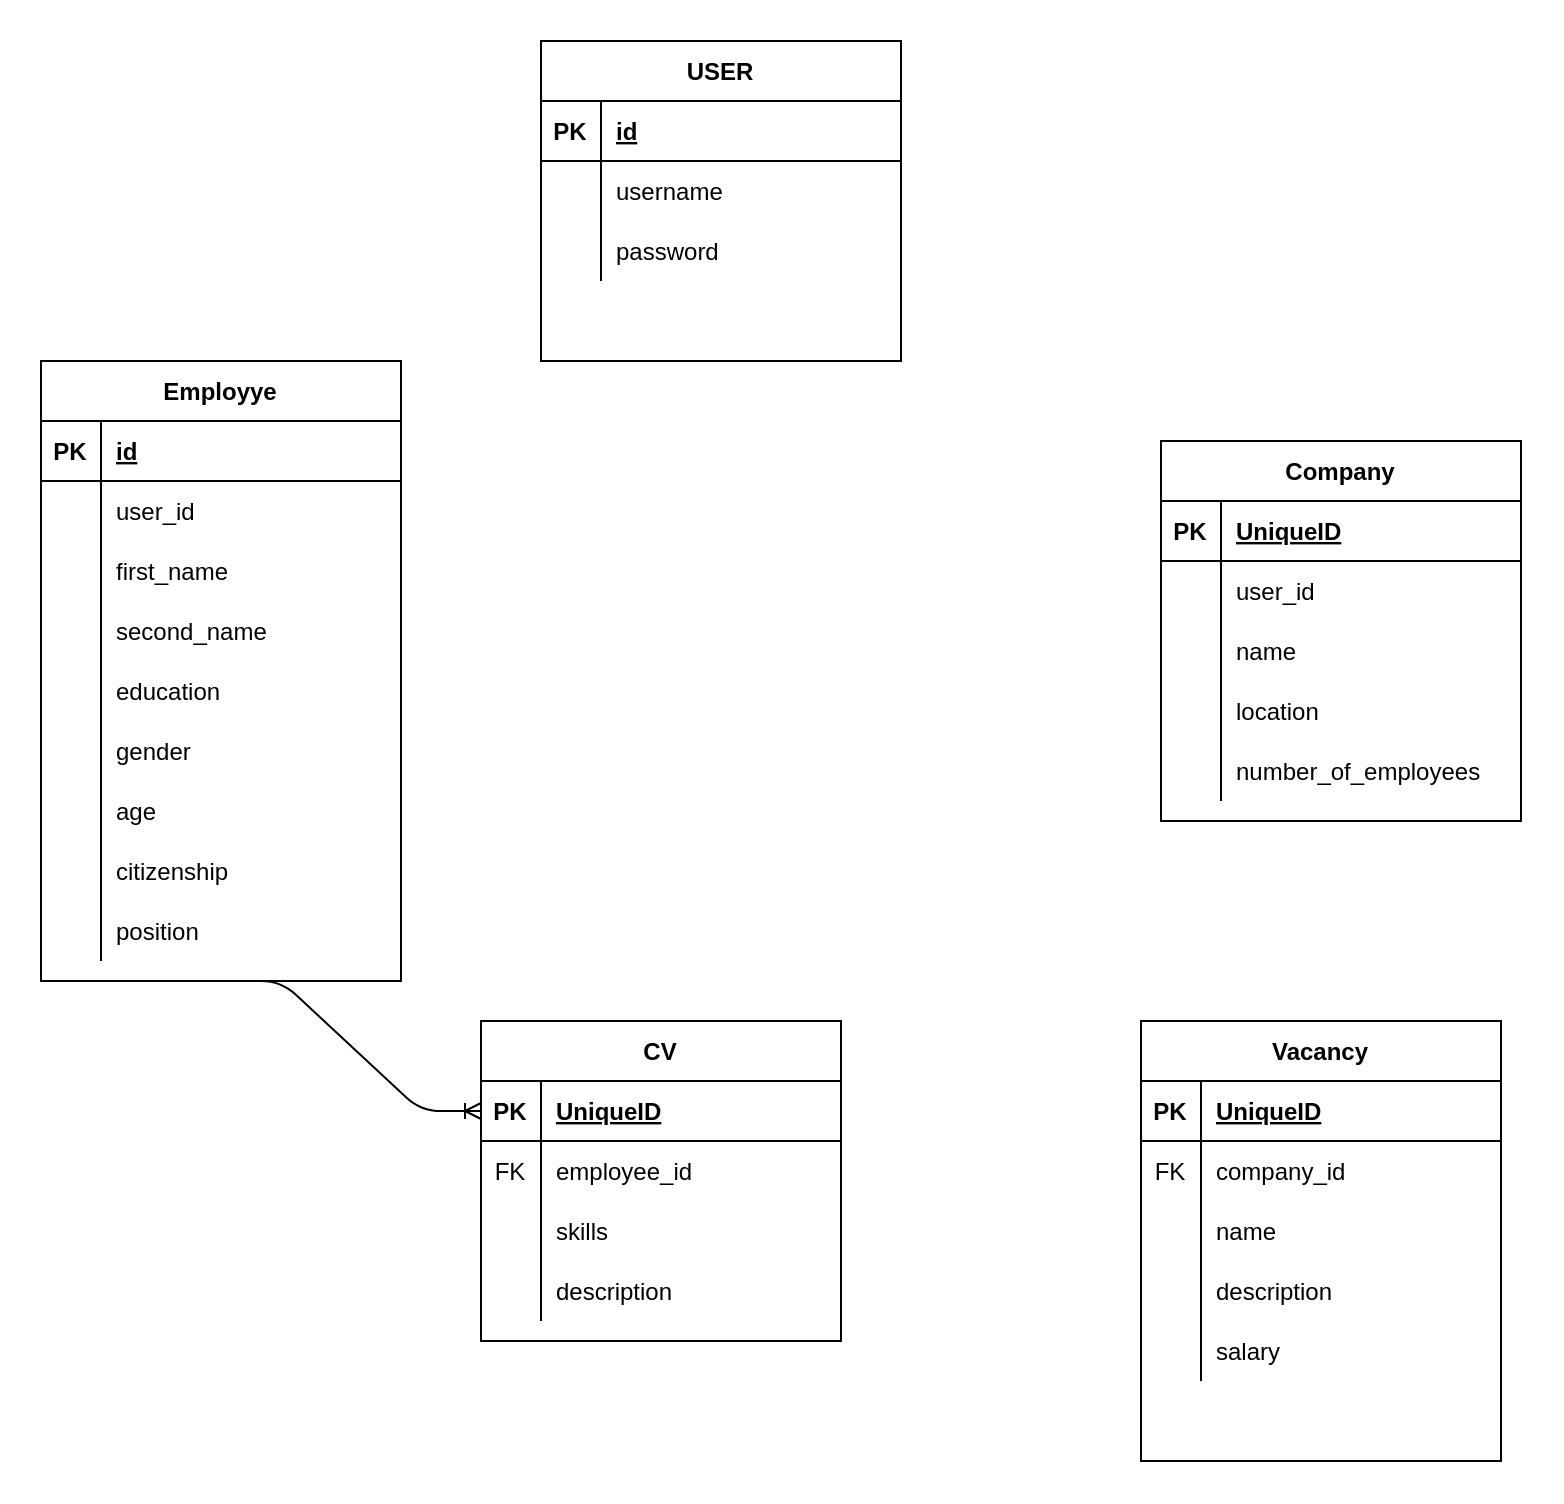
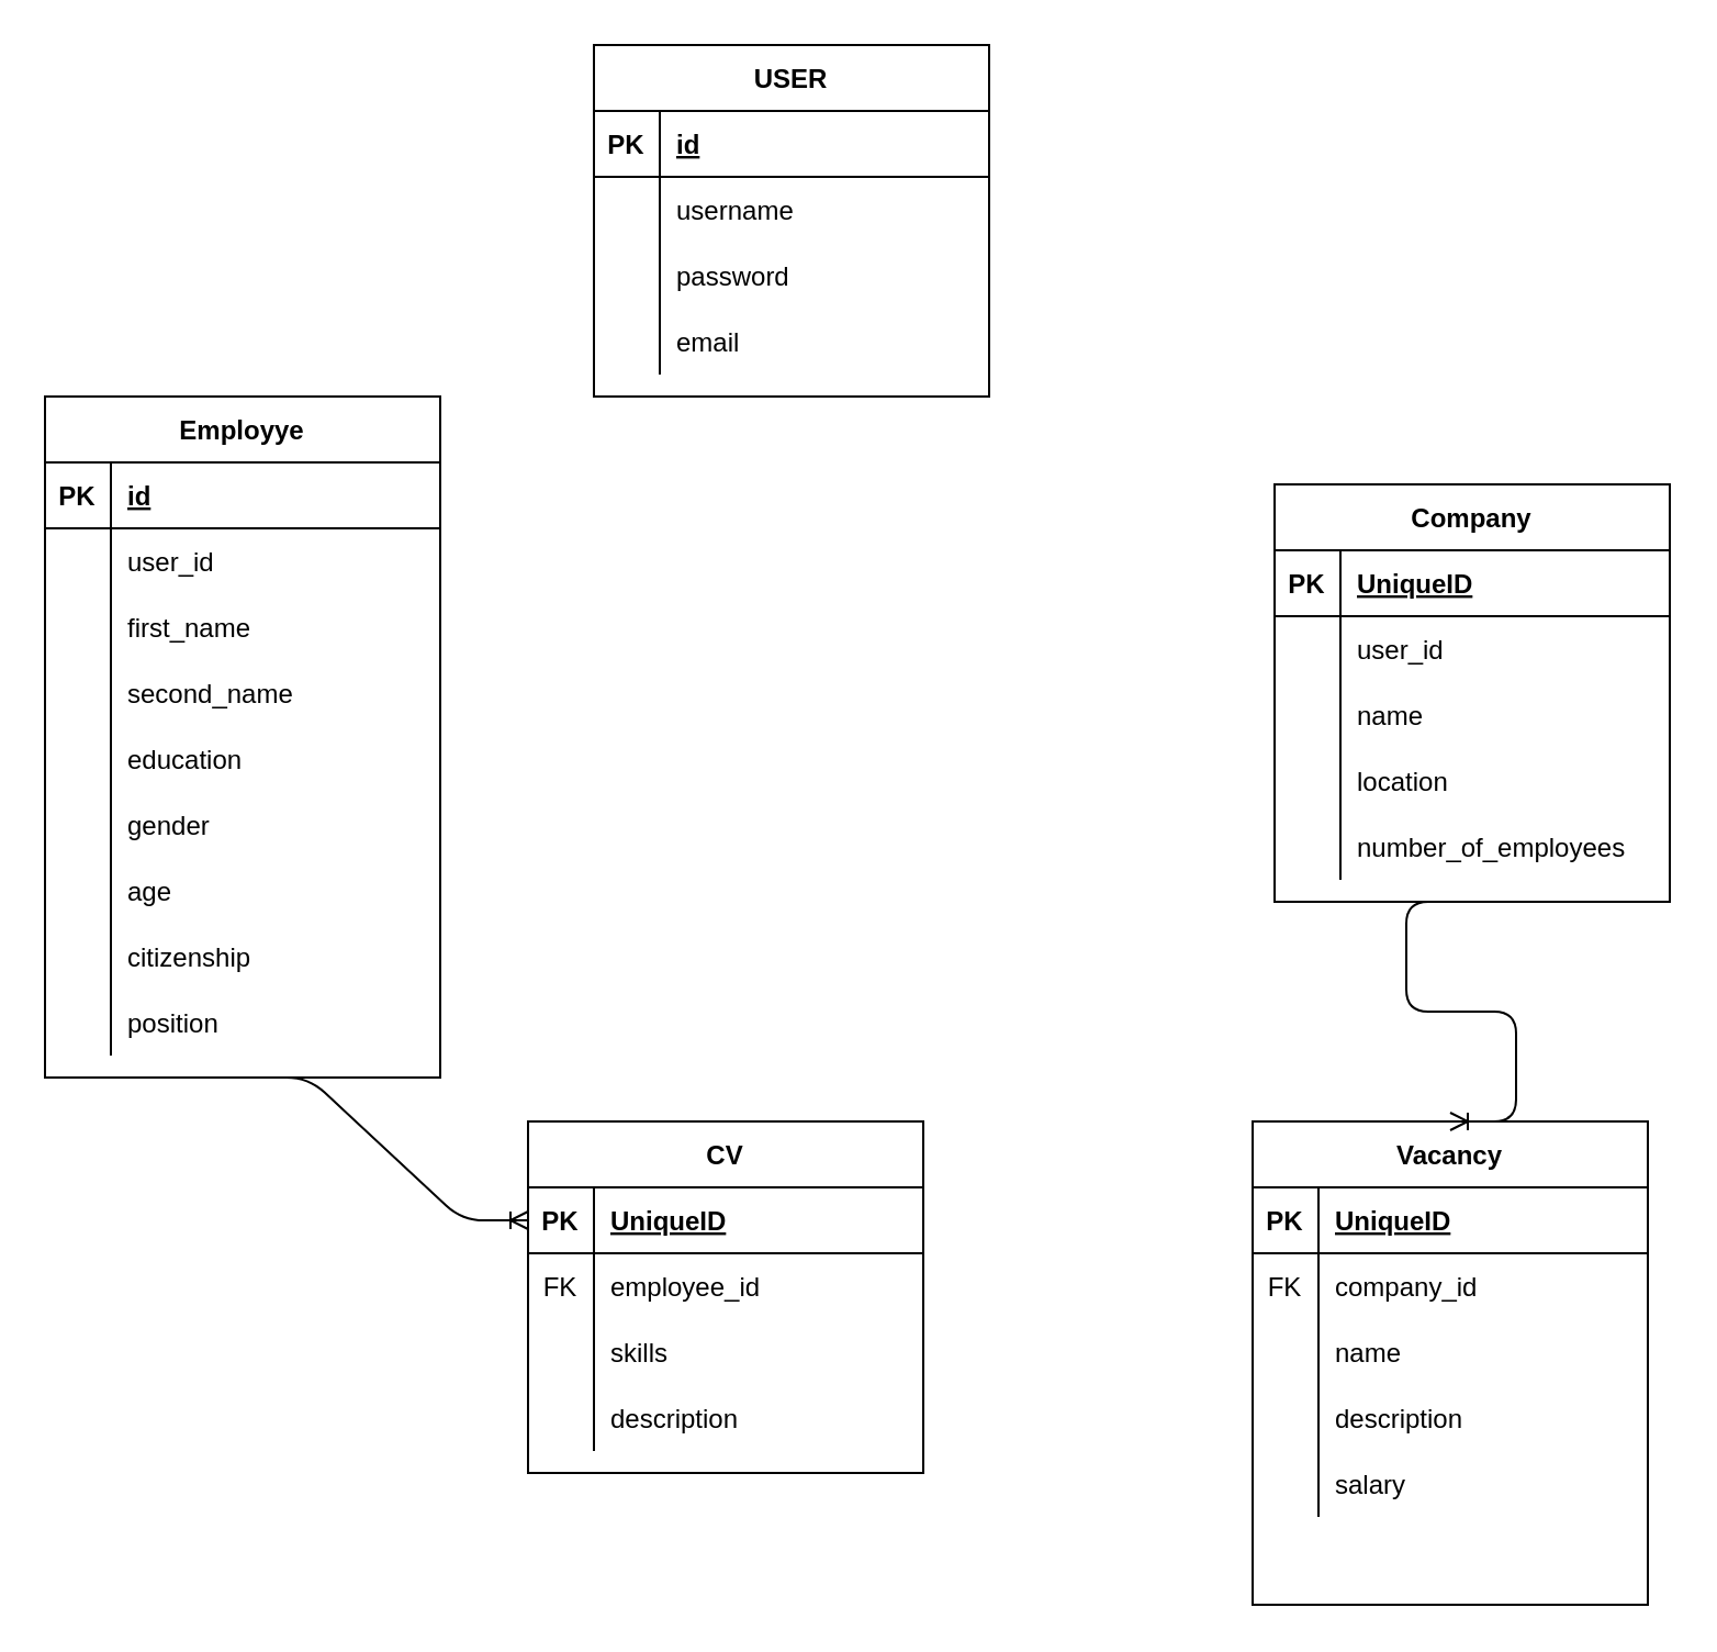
+ <mxCell id="14" value="email" style="shape=partialRectangle;connectable=0;fillColor=none;top=0;left=0;bottom=0;right=0;align=left;spacingLeft=6;overflow=hidden;" vertex="1" parent="12"><mxGeometry x="30" width="150" height="30" as="geometry" /></mxCell>
+ <mxCell id="91" value="" style="edgeStyle=entityRelationEdgeStyle;fontSize=12;html=1;endArrow=ERoneToMany;exitX=0.5;exitY=1;exitDx=0;exitDy=0;entryX=0.5;entryY=0;entryDx=0;entryDy=0;" edge="1" parent="1" source="43" target="73"><mxGeometry width="100" height="100" relative="1" as="geometry"><mxPoint x="360" y="670" as="sourcePoint" /><mxPoint x="460" y="570" as="targetPoint" /></mxGeometry></mxCell>
